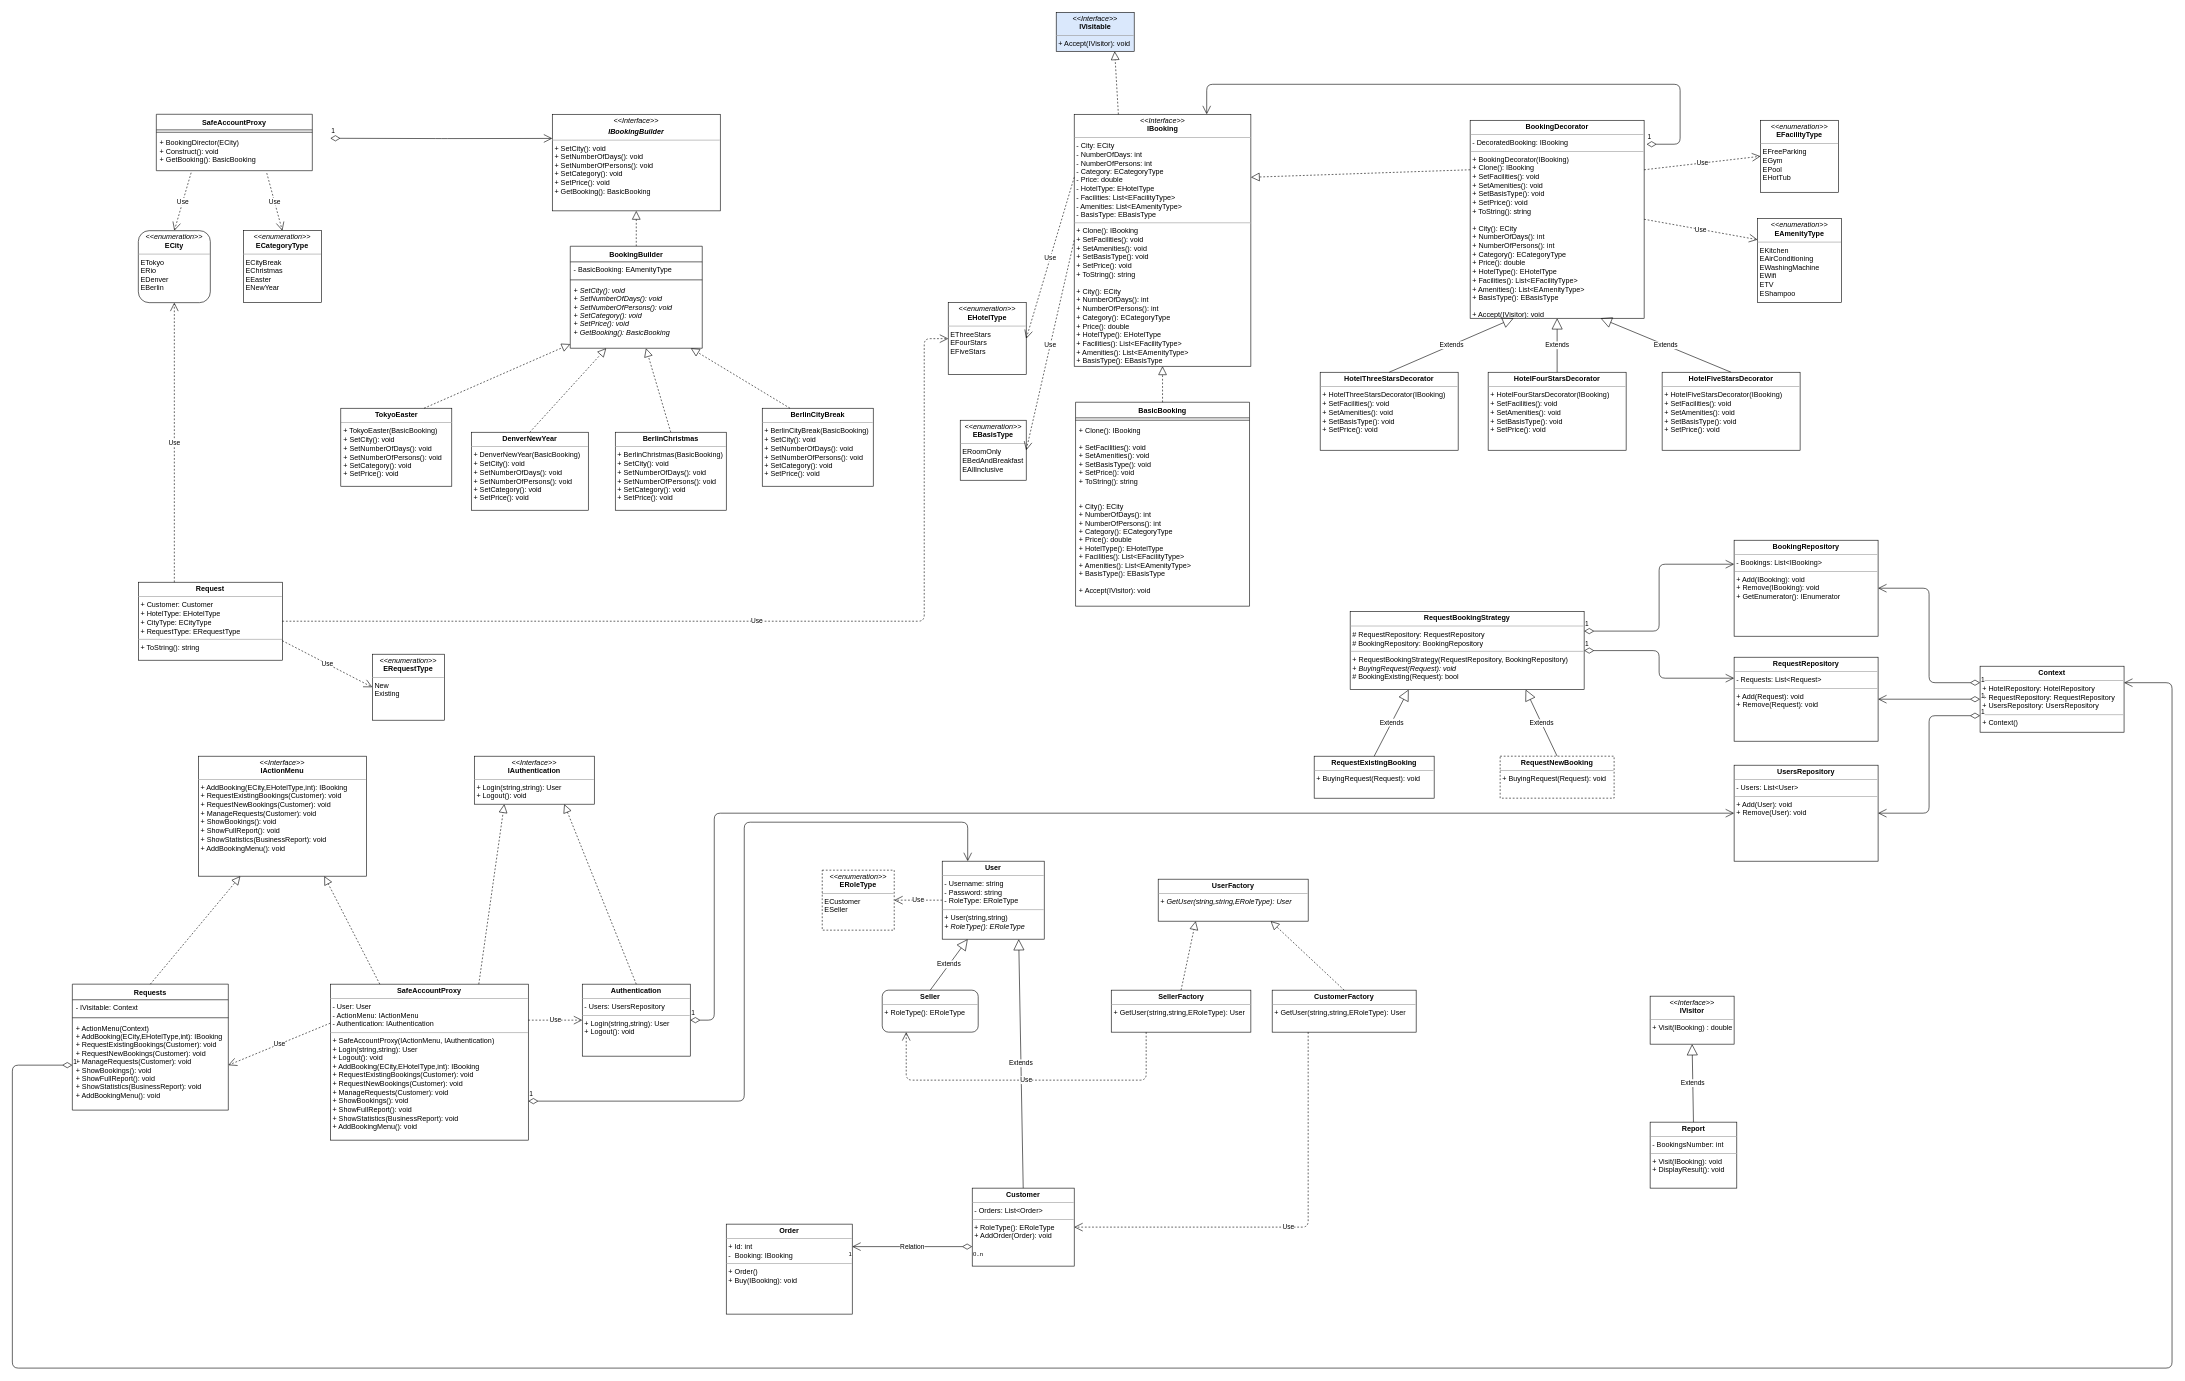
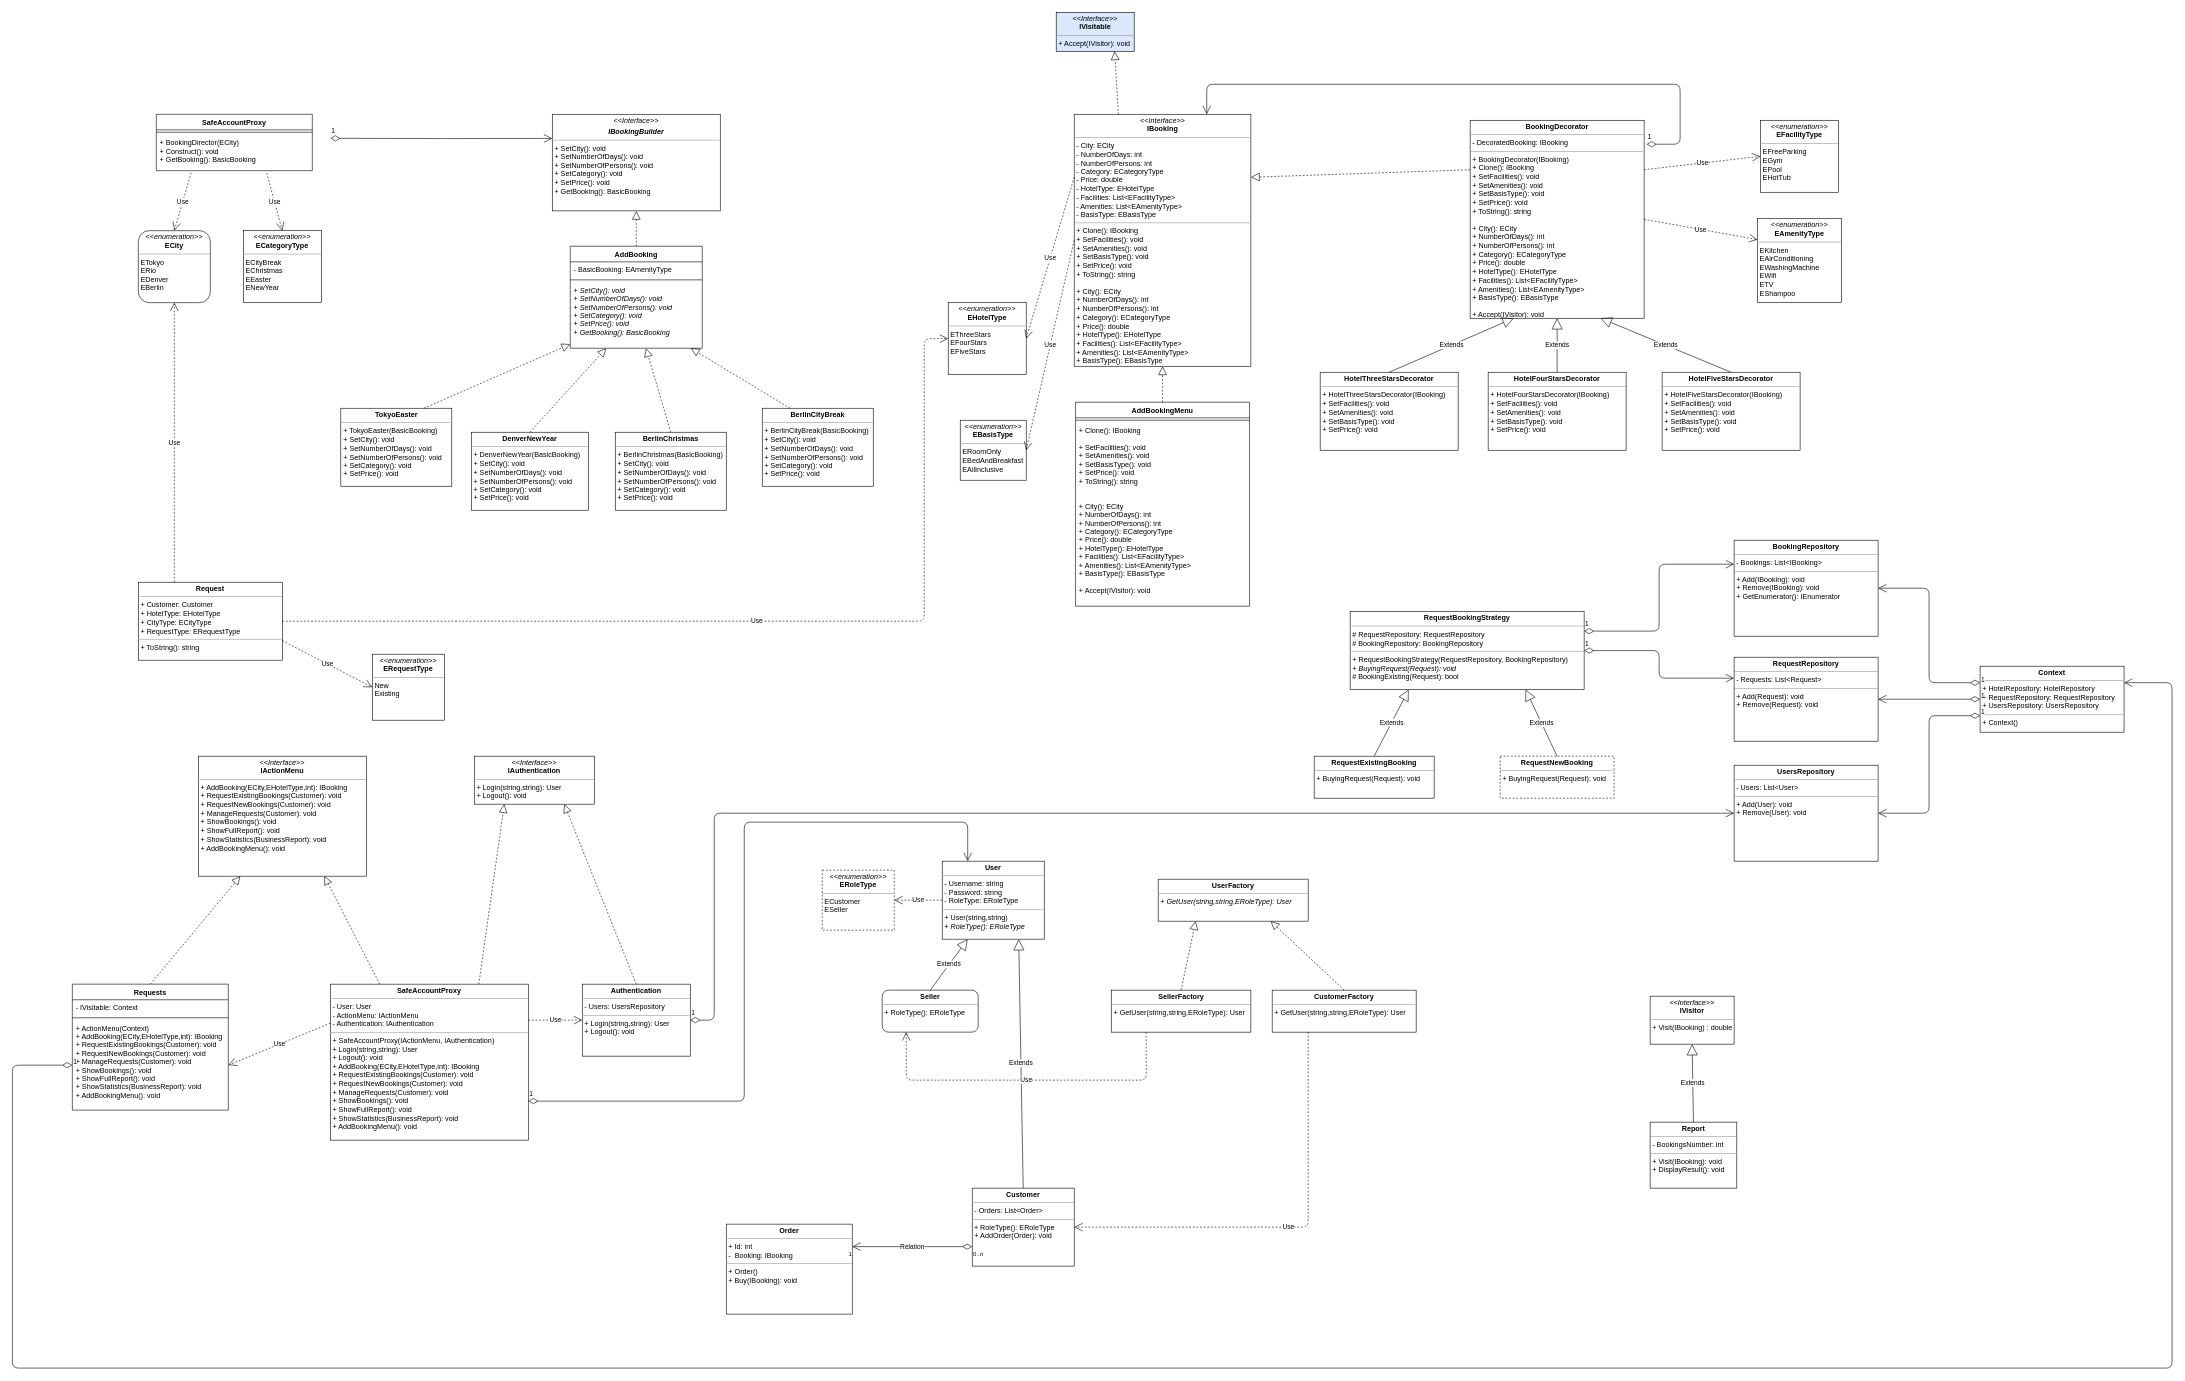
- <mxCell id="11" value="BookingBuilder" style="swimlane;fontStyle=1;align=center;verticalAlign=top;childLayout=stackLayout;horizontal=1;startSize=26;horizontalStack=0;resizeParent=1;resizeParentMax=0;resizeLast=0;collapsible=1;marginBottom=0;" parent="1" vertex="1"><mxGeometry x="950" y="410" width="220" height="170" as="geometry" /></mxCell>
+ <mxCell id="11" value="AddBooking" style="swimlane;fontStyle=1;align=center;verticalAlign=top;childLayout=stackLayout;horizontal=1;startSize=26;horizontalStack=0;resizeParent=1;resizeParentMax=0;resizeLast=0;collapsible=1;marginBottom=0;" parent="1" vertex="1"><mxGeometry x="950" y="410" width="220" height="170" as="geometry" /></mxCell>
- <mxCell id="15" value="BasicBooking" style="swimlane;fontStyle=1;align=center;verticalAlign=top;childLayout=stackLayout;horizontal=1;startSize=26;horizontalStack=0;resizeParent=1;resizeParentMax=0;resizeLast=0;collapsible=1;marginBottom=0;" parent="1" vertex="1"><mxGeometry x="1792.25" y="670" width="290" height="340" as="geometry" /></mxCell>
+ <mxCell id="15" value="AddBookingMenu" style="swimlane;fontStyle=1;align=center;verticalAlign=top;childLayout=stackLayout;horizontal=1;startSize=26;horizontalStack=0;resizeParent=1;resizeParentMax=0;resizeLast=0;collapsible=1;marginBottom=0;" parent="1" vertex="1"><mxGeometry x="1792.25" y="670" width="290" height="340" as="geometry" /></mxCell>
